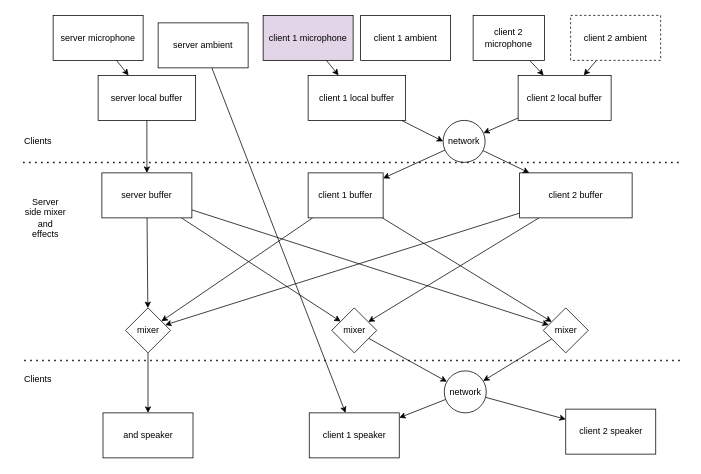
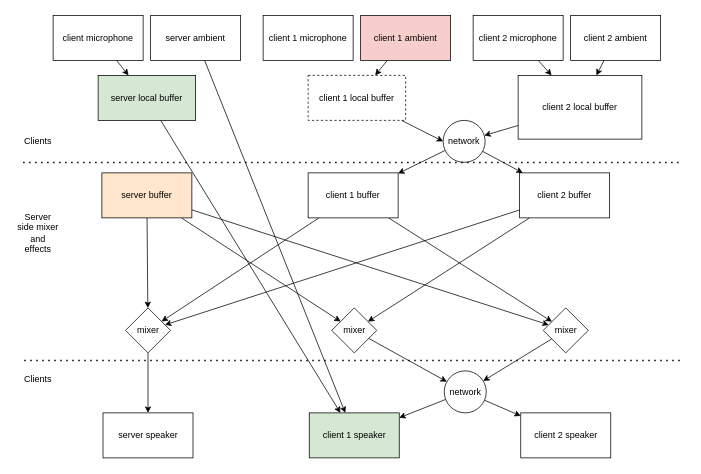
- <mxCell id="32" value="server microphone" style="rounded=0;whiteSpace=wrap;html=1;" vertex="1" parent="1"><mxGeometry x="70" y="20" width="120" height="60" as="geometry" /></mxCell>
+ <mxCell id="32" value="client microphone" style="rounded=0;whiteSpace=wrap;html=1;" vertex="1" parent="1"><mxGeometry x="70" y="20" width="120" height="60" as="geometry" /></mxCell>
- <mxCell id="36" value="client 1 microphone" style="rounded=0;whiteSpace=wrap;html=1;fillColor=#e1d5e7;" vertex="1" parent="1"><mxGeometry x="350" y="20" width="120" height="60" as="geometry" /></mxCell>
+ <mxCell id="36" value="client 1 microphone" style="rounded=0;whiteSpace=wrap;html=1;" vertex="1" parent="1"><mxGeometry x="350" y="20" width="120" height="60" as="geometry" /></mxCell>
- <mxCell id="38" value="client 1 ambient" style="rounded=0;whiteSpace=wrap;html=1;" vertex="1" parent="1"><mxGeometry x="480" y="20" width="120" height="60" as="geometry" /></mxCell>
+ <mxCell id="38" value="client 1 ambient" style="rounded=0;whiteSpace=wrap;html=1;fillColor=#f8cecc;" vertex="1" parent="1"><mxGeometry x="480" y="20" width="120" height="60" as="geometry" /></mxCell>
- <mxCell id="40" value="client 2 microphone" style="rounded=0;whiteSpace=wrap;html=1;" vertex="1" parent="1"><mxGeometry x="630" y="20" width="95" height="60" as="geometry" /></mxCell>
+ <mxCell id="40" value="client 2 microphone" style="rounded=0;whiteSpace=wrap;html=1;" vertex="1" parent="1"><mxGeometry x="630" y="20" width="120" height="60" as="geometry" /></mxCell>
- <mxCell id="42" value="client 2 ambient" style="rounded=0;whiteSpace=wrap;html=1;dashed=1;" vertex="1" parent="1"><mxGeometry x="760" y="20" width="120" height="60" as="geometry" /></mxCell>
+ <mxCell id="42" value="client 2 ambient" style="rounded=0;whiteSpace=wrap;html=1;" vertex="1" parent="1"><mxGeometry x="760" y="20" width="120" height="60" as="geometry" /></mxCell>
- <mxCell id="34" value="server ambient" style="rounded=0;whiteSpace=wrap;html=1;" vertex="1" parent="1"><mxGeometry x="210" y="30" width="120" height="60" as="geometry" /></mxCell>
+ <mxCell id="34" value="server ambient" style="rounded=0;whiteSpace=wrap;html=1;" vertex="1" parent="1"><mxGeometry x="200" y="20" width="120" height="60" as="geometry" /></mxCell>
- <mxCell id="35" style="edgeStyle=none;rounded=0;orthogonalLoop=1;jettySize=auto;html=1;" edge="1" parent="1" source="36" target="17"><mxGeometry relative="1" as="geometry" /></mxCell>
+ <mxCell id="37" style="edgeStyle=none;rounded=0;orthogonalLoop=1;jettySize=auto;html=1;" edge="1" parent="1" source="38" target="17"><mxGeometry relative="1" as="geometry" /></mxCell>
- <mxCell id="13" value="server local buffer" style="rounded=0;whiteSpace=wrap;html=1;" parent="1" vertex="1"><mxGeometry x="130" y="100" width="130" height="60" as="geometry" /></mxCell>
+ <mxCell id="13" value="server local buffer" style="rounded=0;whiteSpace=wrap;html=1;fillColor=#d5e8d4;" parent="1" vertex="1"><mxGeometry x="130" y="100" width="130" height="60" as="geometry" /></mxCell>
- <mxCell id="17" value="client 1 local buffer" style="rounded=0;whiteSpace=wrap;html=1;" parent="1" vertex="1"><mxGeometry x="410" y="100" width="130" height="60" as="geometry" /></mxCell>
+ <mxCell id="17" value="client 1 local buffer" style="rounded=0;whiteSpace=wrap;html=1;dashed=1;" parent="1" vertex="1"><mxGeometry x="410" y="100" width="130" height="60" as="geometry" /></mxCell>
- <mxCell id="15" value="client 2 local buffer" style="rounded=0;whiteSpace=wrap;html=1;" parent="1" vertex="1"><mxGeometry x="690" y="100" width="124" height="60" as="geometry" /></mxCell>
+ <mxCell id="15" value="client 2 local buffer" style="rounded=0;whiteSpace=wrap;html=1;" parent="1" vertex="1"><mxGeometry x="690" y="100" width="165" height="85" as="geometry" /></mxCell>
- <mxCell id="12" style="edgeStyle=none;rounded=0;orthogonalLoop=1;jettySize=auto;html=1;" parent="1" source="13" target="11" edge="1"><mxGeometry relative="1" as="geometry" /></mxCell>
+ <mxCell id="12" style="edgeStyle=none;rounded=0;orthogonalLoop=1;jettySize=auto;html=1;" parent="1" source="13" target="19" edge="1"><mxGeometry relative="1" as="geometry" /></mxCell>
- <mxCell id="11" value="server buffer" style="rounded=0;whiteSpace=wrap;html=1;" parent="1" vertex="1"><mxGeometry x="135" y="230" width="120" height="60" as="geometry" /></mxCell>
+ <mxCell id="11" value="server buffer" style="rounded=0;whiteSpace=wrap;html=1;fillColor=#ffe6cc;" parent="1" vertex="1"><mxGeometry x="135" y="230" width="120" height="60" as="geometry" /></mxCell>
- <mxCell id="4" value="client 1 buffer" style="rounded=0;whiteSpace=wrap;html=1;" parent="1" vertex="1"><mxGeometry x="410" y="230" width="100" height="60" as="geometry" /></mxCell>
+ <mxCell id="4" value="client 1 buffer" style="rounded=0;whiteSpace=wrap;html=1;" parent="1" vertex="1"><mxGeometry x="410" y="230" width="120" height="60" as="geometry" /></mxCell>
- <mxCell id="7" value="client 2 buffer" style="rounded=0;whiteSpace=wrap;html=1;" parent="1" vertex="1"><mxGeometry x="692" y="230" width="150" height="60" as="geometry" /></mxCell>
+ <mxCell id="7" value="client 2 buffer" style="rounded=0;whiteSpace=wrap;html=1;" parent="1" vertex="1"><mxGeometry x="692" y="230" width="120" height="60" as="geometry" /></mxCell>
- <mxCell id="47" value="Server side mixer and effects" style="text;html=1;strokeColor=none;fillColor=none;align=center;verticalAlign=middle;whiteSpace=wrap;rounded=0;" vertex="1" parent="1"><mxGeometry x="30" y="260" width="60" height="60" as="geometry" /></mxCell>
+ <mxCell id="47" value="Server side mixer and effects" style="text;html=1;strokeColor=none;fillColor=none;align=center;verticalAlign=middle;whiteSpace=wrap;rounded=0;" vertex="1" parent="1"><mxGeometry x="20" y="280" width="60" height="60" as="geometry" /></mxCell>
- <mxCell id="20" value="&lt;div&gt;client 2 speaker&lt;/div&gt;" style="rounded=0;whiteSpace=wrap;html=1;" parent="1" vertex="1"><mxGeometry x="753.5" y="545" width="120" height="60" as="geometry" /></mxCell>
+ <mxCell id="20" value="&lt;div&gt;client 2 speaker&lt;/div&gt;" style="rounded=0;whiteSpace=wrap;html=1;" parent="1" vertex="1"><mxGeometry x="693.5" y="550" width="120" height="60" as="geometry" /></mxCell>
- <mxCell id="18" value="and speaker" style="rounded=0;whiteSpace=wrap;html=1;" parent="1" vertex="1"><mxGeometry x="136.5" y="550" width="120" height="60" as="geometry" /></mxCell>
+ <mxCell id="18" value="server speaker" style="rounded=0;whiteSpace=wrap;html=1;" parent="1" vertex="1"><mxGeometry x="136.5" y="550" width="120" height="60" as="geometry" /></mxCell>
- <mxCell id="19" value="client 1 speaker" style="rounded=0;whiteSpace=wrap;html=1;" parent="1" vertex="1"><mxGeometry x="411.5" y="550" width="120" height="60" as="geometry" /></mxCell>
+ <mxCell id="19" value="client 1 speaker" style="rounded=0;whiteSpace=wrap;html=1;fillColor=#d5e8d4;" parent="1" vertex="1"><mxGeometry x="411.5" y="550" width="120" height="60" as="geometry" /></mxCell>
